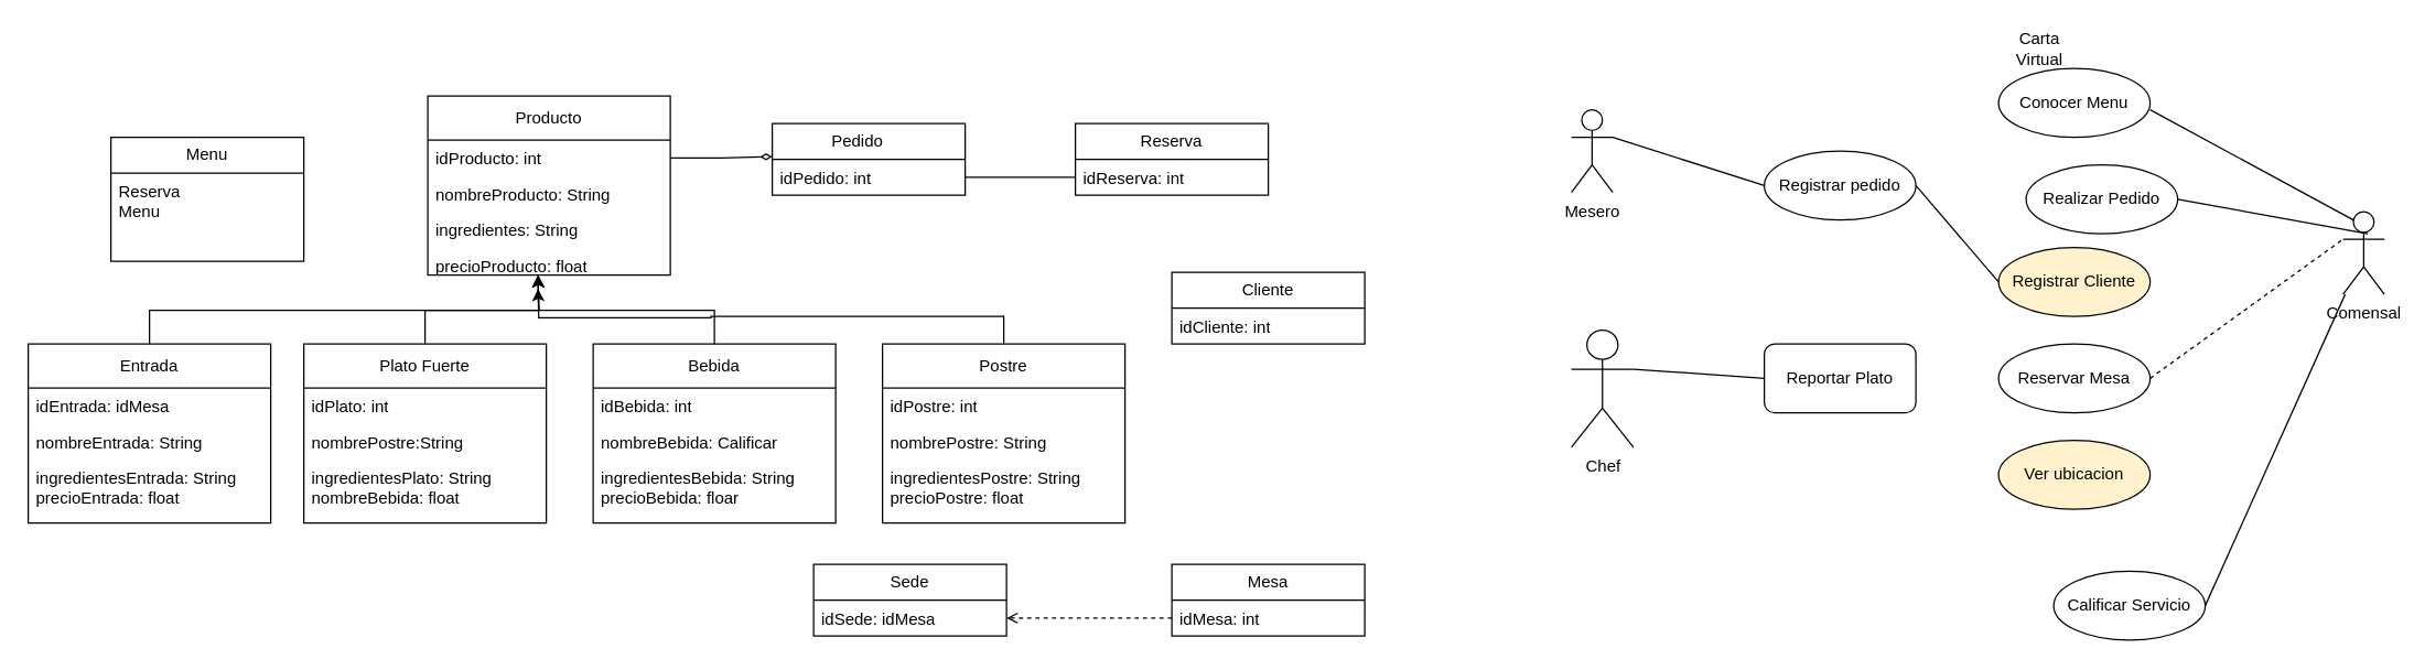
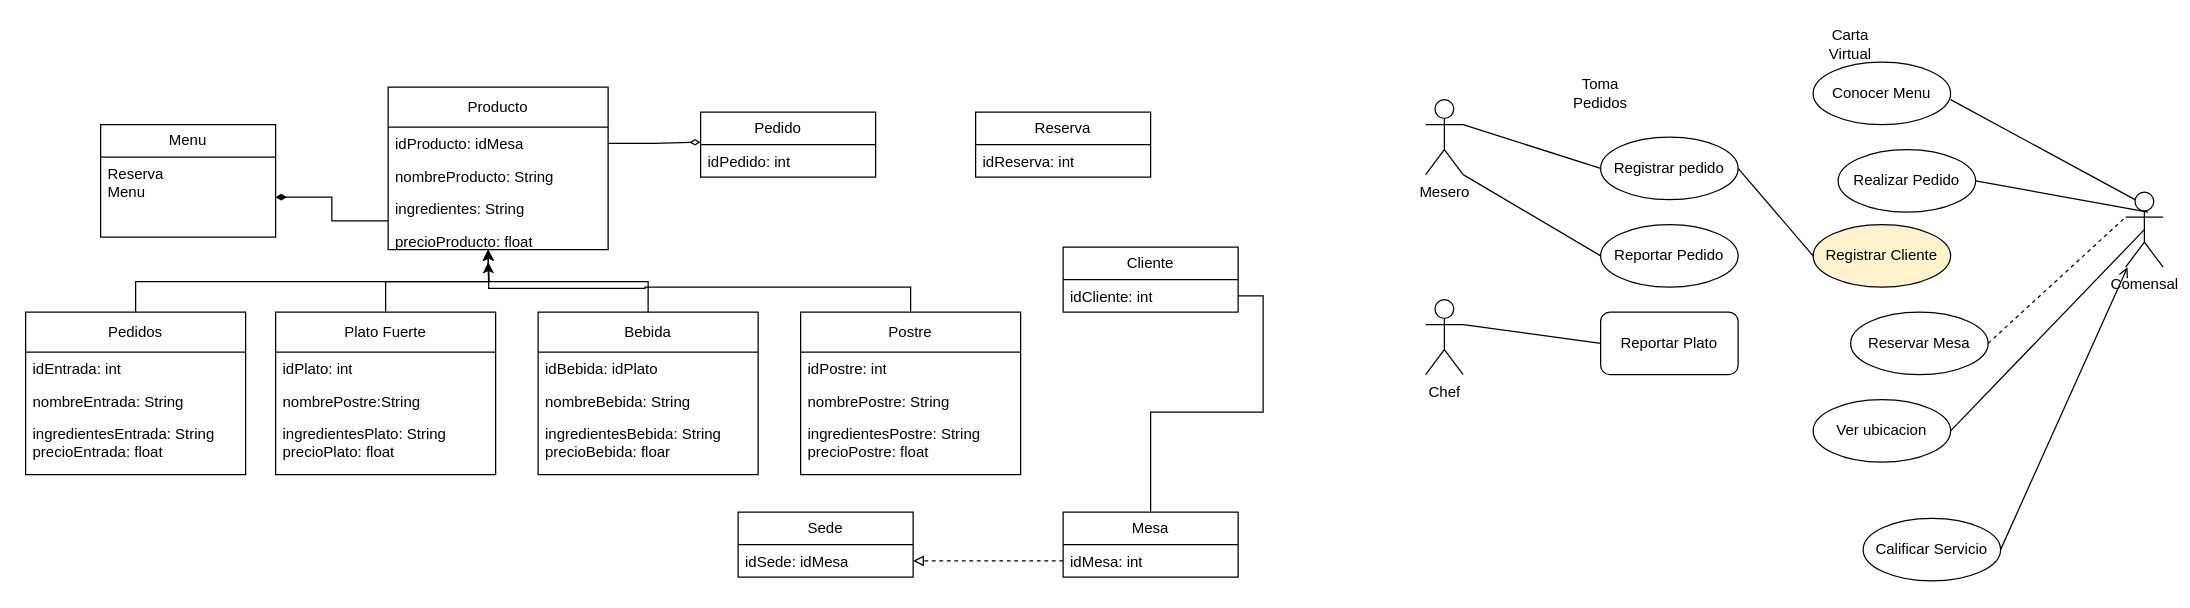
+ <mxCell id="13" value="Toma Pedidos" style="text;html=1;align=center;verticalAlign=middle;whiteSpace=wrap;rounded=0;" vertex="1" parent="1"><mxGeometry x="1250" y="59" width="60" height="30" as="geometry" /></mxCell>
- <mxCell id="5" value="idProducto: int&lt;div&gt;&lt;span style=&quot;white-space: pre;&quot;&gt;&#09;&lt;/span&gt;&lt;br&gt;&lt;/div&gt;" style="text;strokeColor=none;fillColor=none;align=left;verticalAlign=top;spacingLeft=4;spacingRight=4;overflow=hidden;rotatable=0;points=[[0,0.5],[1,0.5]];portConstraint=eastwest;whiteSpace=wrap;html=1;" vertex="1" parent="4"><mxGeometry y="32" width="176" height="26" as="geometry" /></mxCell>
+ <mxCell id="5" value="idProducto: idMesa&lt;div&gt;&lt;span style=&quot;white-space: pre;&quot;&gt;&#09;&lt;/span&gt;&lt;br&gt;&lt;/div&gt;" style="text;strokeColor=none;fillColor=none;align=left;verticalAlign=top;spacingLeft=4;spacingRight=4;overflow=hidden;rotatable=0;points=[[0,0.5],[1,0.5]];portConstraint=eastwest;whiteSpace=wrap;html=1;" vertex="1" parent="4"><mxGeometry y="32" width="176" height="26" as="geometry" /></mxCell>
- <mxCell id="58" style="edgeStyle=orthogonalEdgeStyle;rounded=0;orthogonalLoop=1;jettySize=auto;html=1;exitX=1;exitY=0.5;exitDx=0;exitDy=0;entryX=0;entryY=0.5;entryDx=0;entryDy=0;endArrow=none;endFill=0;" edge="1" parent="1" source="10" target="57"><mxGeometry relative="1" as="geometry" /></mxCell>
+ <mxCell id="54" style="edgeStyle=orthogonalEdgeStyle;rounded=0;orthogonalLoop=1;jettySize=auto;html=1;exitX=0;exitY=0.5;exitDx=0;exitDy=0;entryX=1;entryY=0.5;entryDx=0;entryDy=0;endArrow=diamondThin;endFill=1;" edge="1" parent="1" source="7" target="3"><mxGeometry relative="1" as="geometry" /></mxCell>
+ <mxCell id="30" value="" style="endArrow=none;html=1;rounded=0;entryX=0;entryY=0.5;entryDx=0;entryDy=0;exitX=1;exitY=1;exitDx=0;exitDy=0;exitPerimeter=0;" edge="1" parent="1" source="11" target="15"><mxGeometry width="50" height="50" relative="1" as="geometry"><mxPoint x="1620" y="139" as="sourcePoint" /><mxPoint x="1768" y="219" as="targetPoint" /></mxGeometry></mxCell>
+ <mxCell id="15" value="Reportar Pedido" style="ellipse;whiteSpace=wrap;html=1;" vertex="1" parent="1"><mxGeometry x="1280" y="179" width="110" height="50" as="geometry" /></mxCell>
- <mxCell id="28" value="" style="endArrow=none;html=1;rounded=0;exitX=1;exitY=0.5;exitDx=0;exitDy=0;" edge="1" parent="1" source="22" target="23"><mxGeometry width="50" height="50" relative="1" as="geometry"><mxPoint x="1600" y="119" as="sourcePoint" /><mxPoint x="1748" y="199" as="targetPoint" /></mxGeometry></mxCell>
+ <mxCell id="28" value="" style="endArrow=open;html=1;rounded=0;exitX=1;exitY=0.5;exitDx=0;exitDy=0;" edge="1" parent="1" source="22" target="23"><mxGeometry width="50" height="50" relative="1" as="geometry"><mxPoint x="1600" y="119" as="sourcePoint" /><mxPoint x="1748" y="199" as="targetPoint" /></mxGeometry></mxCell>
- <mxCell id="35" value="Entrada" style="swimlane;fontStyle=0;childLayout=stackLayout;horizontal=1;startSize=32;fillColor=none;horizontalStack=0;resizeParent=1;resizeParentMax=0;resizeLast=0;collapsible=1;marginBottom=0;whiteSpace=wrap;html=1;" vertex="1" parent="1"><mxGeometry x="20" y="249" width="176" height="130" as="geometry" /></mxCell>
+ <mxCell id="35" value="Pedidos" style="swimlane;fontStyle=0;childLayout=stackLayout;horizontal=1;startSize=32;fillColor=none;horizontalStack=0;resizeParent=1;resizeParentMax=0;resizeLast=0;collapsible=1;marginBottom=0;whiteSpace=wrap;html=1;" vertex="1" parent="1"><mxGeometry x="20" y="249" width="176" height="130" as="geometry" /></mxCell>
+ <mxCell id="27" value="" style="endArrow=none;html=1;rounded=0;entryX=0.5;entryY=0.5;entryDx=0;entryDy=0;entryPerimeter=0;exitX=1;exitY=0.5;exitDx=0;exitDy=0;" edge="1" parent="1" source="21" target="23"><mxGeometry width="50" height="50" relative="1" as="geometry"><mxPoint x="1590" y="109" as="sourcePoint" /><mxPoint x="1738" y="189" as="targetPoint" /></mxGeometry></mxCell>
- <mxCell id="20" value="Reservar Mesa" style="ellipse;whiteSpace=wrap;html=1;" vertex="1" parent="1"><mxGeometry x="1450" y="249" width="110" height="50" as="geometry" /></mxCell>
+ <mxCell id="20" value="Reservar Mesa" style="ellipse;whiteSpace=wrap;html=1;" vertex="1" parent="1"><mxGeometry x="1480" y="249" width="110" height="50" as="geometry" /></mxCell>
- <mxCell id="12" value="Chef" style="shape=umlActor;verticalLabelPosition=bottom;verticalAlign=top;html=1;" vertex="1" parent="1"><mxGeometry x="1140" y="239" width="45" height="85" as="geometry" /></mxCell>
+ <mxCell id="12" value="Chef" style="shape=umlActor;verticalLabelPosition=bottom;verticalAlign=top;html=1;" vertex="1" parent="1"><mxGeometry x="1140" y="239" width="30" height="60" as="geometry" /></mxCell>
- <mxCell id="36" value="idEntrada: idMesa&lt;div&gt;&lt;span style=&quot;white-space: pre;&quot;&gt;&#09;&lt;/span&gt;&lt;br&gt;&lt;/div&gt;" style="text;strokeColor=none;fillColor=none;align=left;verticalAlign=top;spacingLeft=4;spacingRight=4;overflow=hidden;rotatable=0;points=[[0,0.5],[1,0.5]];portConstraint=eastwest;whiteSpace=wrap;html=1;" vertex="1" parent="35"><mxGeometry y="32" width="176" height="26" as="geometry" /></mxCell>
+ <mxCell id="36" value="idEntrada: int&lt;div&gt;&lt;span style=&quot;white-space: pre;&quot;&gt;&#09;&lt;/span&gt;&lt;br&gt;&lt;/div&gt;" style="text;strokeColor=none;fillColor=none;align=left;verticalAlign=top;spacingLeft=4;spacingRight=4;overflow=hidden;rotatable=0;points=[[0,0.5],[1,0.5]];portConstraint=eastwest;whiteSpace=wrap;html=1;" vertex="1" parent="35"><mxGeometry y="32" width="176" height="26" as="geometry" /></mxCell>
- <mxCell id="46" value="idBebida: int&lt;div&gt;&lt;span style=&quot;white-space: pre;&quot;&gt;&#09;&lt;/span&gt;&lt;br&gt;&lt;/div&gt;" style="text;strokeColor=none;fillColor=none;align=left;verticalAlign=top;spacingLeft=4;spacingRight=4;overflow=hidden;rotatable=0;points=[[0,0.5],[1,0.5]];portConstraint=eastwest;whiteSpace=wrap;html=1;" vertex="1" parent="45"><mxGeometry y="32" width="176" height="26" as="geometry" /></mxCell>
+ <mxCell id="46" value="idBebida: idPlato&lt;div&gt;&lt;span style=&quot;white-space: pre;&quot;&gt;&#09;&lt;/span&gt;&lt;br&gt;&lt;/div&gt;" style="text;strokeColor=none;fillColor=none;align=left;verticalAlign=top;spacingLeft=4;spacingRight=4;overflow=hidden;rotatable=0;points=[[0,0.5],[1,0.5]];portConstraint=eastwest;whiteSpace=wrap;html=1;" vertex="1" parent="45"><mxGeometry y="32" width="176" height="26" as="geometry" /></mxCell>
- <mxCell id="47" value="nombreBebida: Calificar&lt;span style=&quot;white-space: pre;&quot;&gt;&#09;&lt;/span&gt;&lt;span style=&quot;white-space: pre;&quot;&gt;&#09;&lt;/span&gt;" style="text;strokeColor=none;fillColor=none;align=left;verticalAlign=top;spacingLeft=4;spacingRight=4;overflow=hidden;rotatable=0;points=[[0,0.5],[1,0.5]];portConstraint=eastwest;whiteSpace=wrap;html=1;" vertex="1" parent="45"><mxGeometry y="58" width="176" height="26" as="geometry" /></mxCell>
+ <mxCell id="47" value="nombreBebida: String&lt;span style=&quot;white-space: pre;&quot;&gt;&#09;&lt;/span&gt;&lt;span style=&quot;white-space: pre;&quot;&gt;&#09;&lt;/span&gt;" style="text;strokeColor=none;fillColor=none;align=left;verticalAlign=top;spacingLeft=4;spacingRight=4;overflow=hidden;rotatable=0;points=[[0,0.5],[1,0.5]];portConstraint=eastwest;whiteSpace=wrap;html=1;" vertex="1" parent="45"><mxGeometry y="58" width="176" height="26" as="geometry" /></mxCell>
+ <mxCell id="65" style="edgeStyle=orthogonalEdgeStyle;rounded=0;orthogonalLoop=1;jettySize=auto;html=1;exitX=1;exitY=0.5;exitDx=0;exitDy=0;entryX=0.5;entryY=0;entryDx=0;entryDy=0;endArrow=none;endFill=0;" edge="1" parent="1" source="60" target="61"><mxGeometry relative="1" as="geometry" /></mxCell>
- <mxCell id="21" value="Ver ubicacion" style="ellipse;whiteSpace=wrap;html=1;fillColor=#fff2cc;" vertex="1" parent="1"><mxGeometry x="1450" y="319" width="110" height="50" as="geometry" /></mxCell>
+ <mxCell id="21" value="Ver ubicacion" style="ellipse;whiteSpace=wrap;html=1;" vertex="1" parent="1"><mxGeometry x="1450" y="319" width="110" height="50" as="geometry" /></mxCell>
- <mxCell id="43" value="ingredientesPlato: String&lt;div&gt;nombreBebida: float&lt;/div&gt;" style="text;strokeColor=none;fillColor=none;align=left;verticalAlign=top;spacingLeft=4;spacingRight=4;overflow=hidden;rotatable=0;points=[[0,0.5],[1,0.5]];portConstraint=eastwest;whiteSpace=wrap;html=1;" vertex="1" parent="40"><mxGeometry y="84" width="176" height="46" as="geometry" /></mxCell>
+ <mxCell id="43" value="ingredientesPlato: String&lt;div&gt;precioPlato: float&lt;/div&gt;" style="text;strokeColor=none;fillColor=none;align=left;verticalAlign=top;spacingLeft=4;spacingRight=4;overflow=hidden;rotatable=0;points=[[0,0.5],[1,0.5]];portConstraint=eastwest;whiteSpace=wrap;html=1;" vertex="1" parent="40"><mxGeometry y="84" width="176" height="46" as="geometry" /></mxCell>
- <mxCell id="66" style="edgeStyle=orthogonalEdgeStyle;rounded=0;orthogonalLoop=1;jettySize=auto;html=1;exitX=0;exitY=0.5;exitDx=0;exitDy=0;entryX=1;entryY=0.5;entryDx=0;entryDy=0;dashed=1;endArrow=open;endFill=0;" edge="1" parent="1" source="62" target="64"><mxGeometry relative="1" as="geometry" /></mxCell>
+ <mxCell id="66" style="edgeStyle=orthogonalEdgeStyle;rounded=0;orthogonalLoop=1;jettySize=auto;html=1;exitX=0;exitY=0.5;exitDx=0;exitDy=0;entryX=1;entryY=0.5;entryDx=0;entryDy=0;dashed=1;endArrow=block;endFill=0;" edge="1" parent="1" source="62" target="64"><mxGeometry relative="1" as="geometry" /></mxCell>
